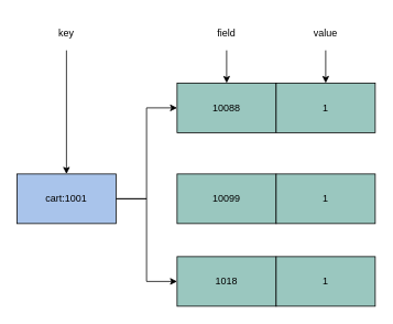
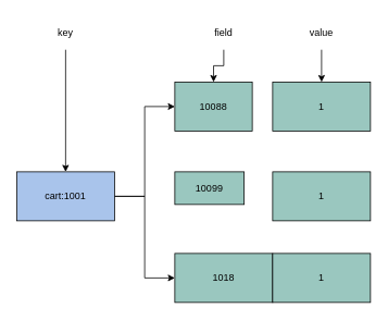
- <mxCell id="5" value="10088" style="rounded=0;whiteSpace=wrap;html=1;fillColor=#9AC7BF;" vertex="1" parent="1"><mxGeometry x="214" y="100" width="120" height="60" as="geometry" /></mxCell>
+ <mxCell id="5" value="10088" style="rounded=0;whiteSpace=wrap;html=1;fillColor=#9AC7BF;" vertex="1" parent="1"><mxGeometry x="214" y="100" width="95" height="60" as="geometry" /></mxCell>
- <mxCell id="7" value="10099" style="rounded=0;whiteSpace=wrap;html=1;fillColor=#9AC7BF;" vertex="1" parent="1"><mxGeometry x="214" y="210" width="120" height="60" as="geometry" /></mxCell>
+ <mxCell id="7" value="10099" style="rounded=0;whiteSpace=wrap;html=1;fillColor=#9AC7BF;" vertex="1" parent="1"><mxGeometry x="214" y="210" width="85" height="40" as="geometry" /></mxCell>
